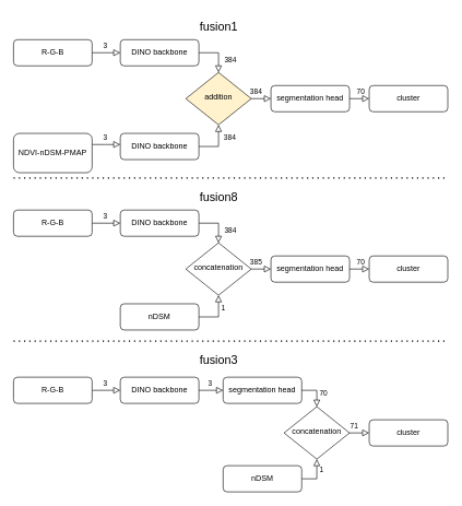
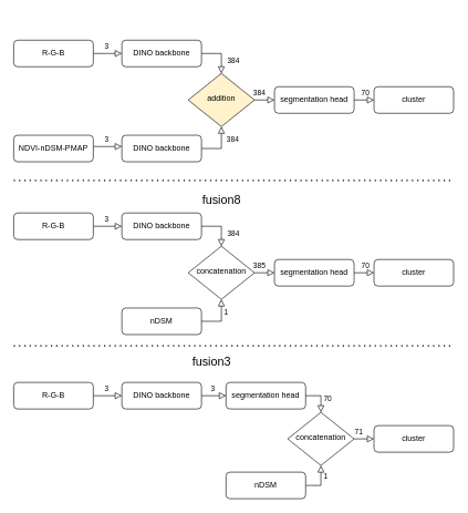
- <mxCell id="39" value="fusion1" style="text;strokeColor=none;fillColor=none;html=1;fontSize=18;fontStyle=0;verticalAlign=middle;align=center;" parent="1" vertex="1"><mxGeometry x="283" width="100" height="40" as="geometry" y="20" /></mxCell>
- <mxCell id="12" value="NDVI-nDSM-PMAP" style="rounded=1;whiteSpace=wrap;html=1;fontSize=12;glass=0;strokeWidth=1;shadow=0;" parent="1" vertex="1"><mxGeometry x="20" y="203" width="120" height="60" as="geometry" /></mxCell>
+ <mxCell id="12" value="NDVI-nDSM-PMAP" style="rounded=1;whiteSpace=wrap;html=1;fontSize=12;glass=0;strokeWidth=1;shadow=0;" parent="1" vertex="1"><mxGeometry x="20" y="203" width="120" height="40" as="geometry" /></mxCell>
- <mxCell id="41" value="fusion3" style="text;strokeColor=none;fillColor=none;html=1;fontSize=18;fontStyle=0;verticalAlign=middle;align=center;" parent="1" vertex="1"><mxGeometry x="283" y="530" width="100" height="40" as="geometry" /></mxCell>
+ <mxCell id="41" value="fusion3" style="text;strokeColor=none;fillColor=none;html=1;fontSize=18;fontStyle=0;verticalAlign=middle;align=center;" parent="1" vertex="1"><mxGeometry x="268" y="525" width="100" height="40" as="geometry" /></mxCell>
